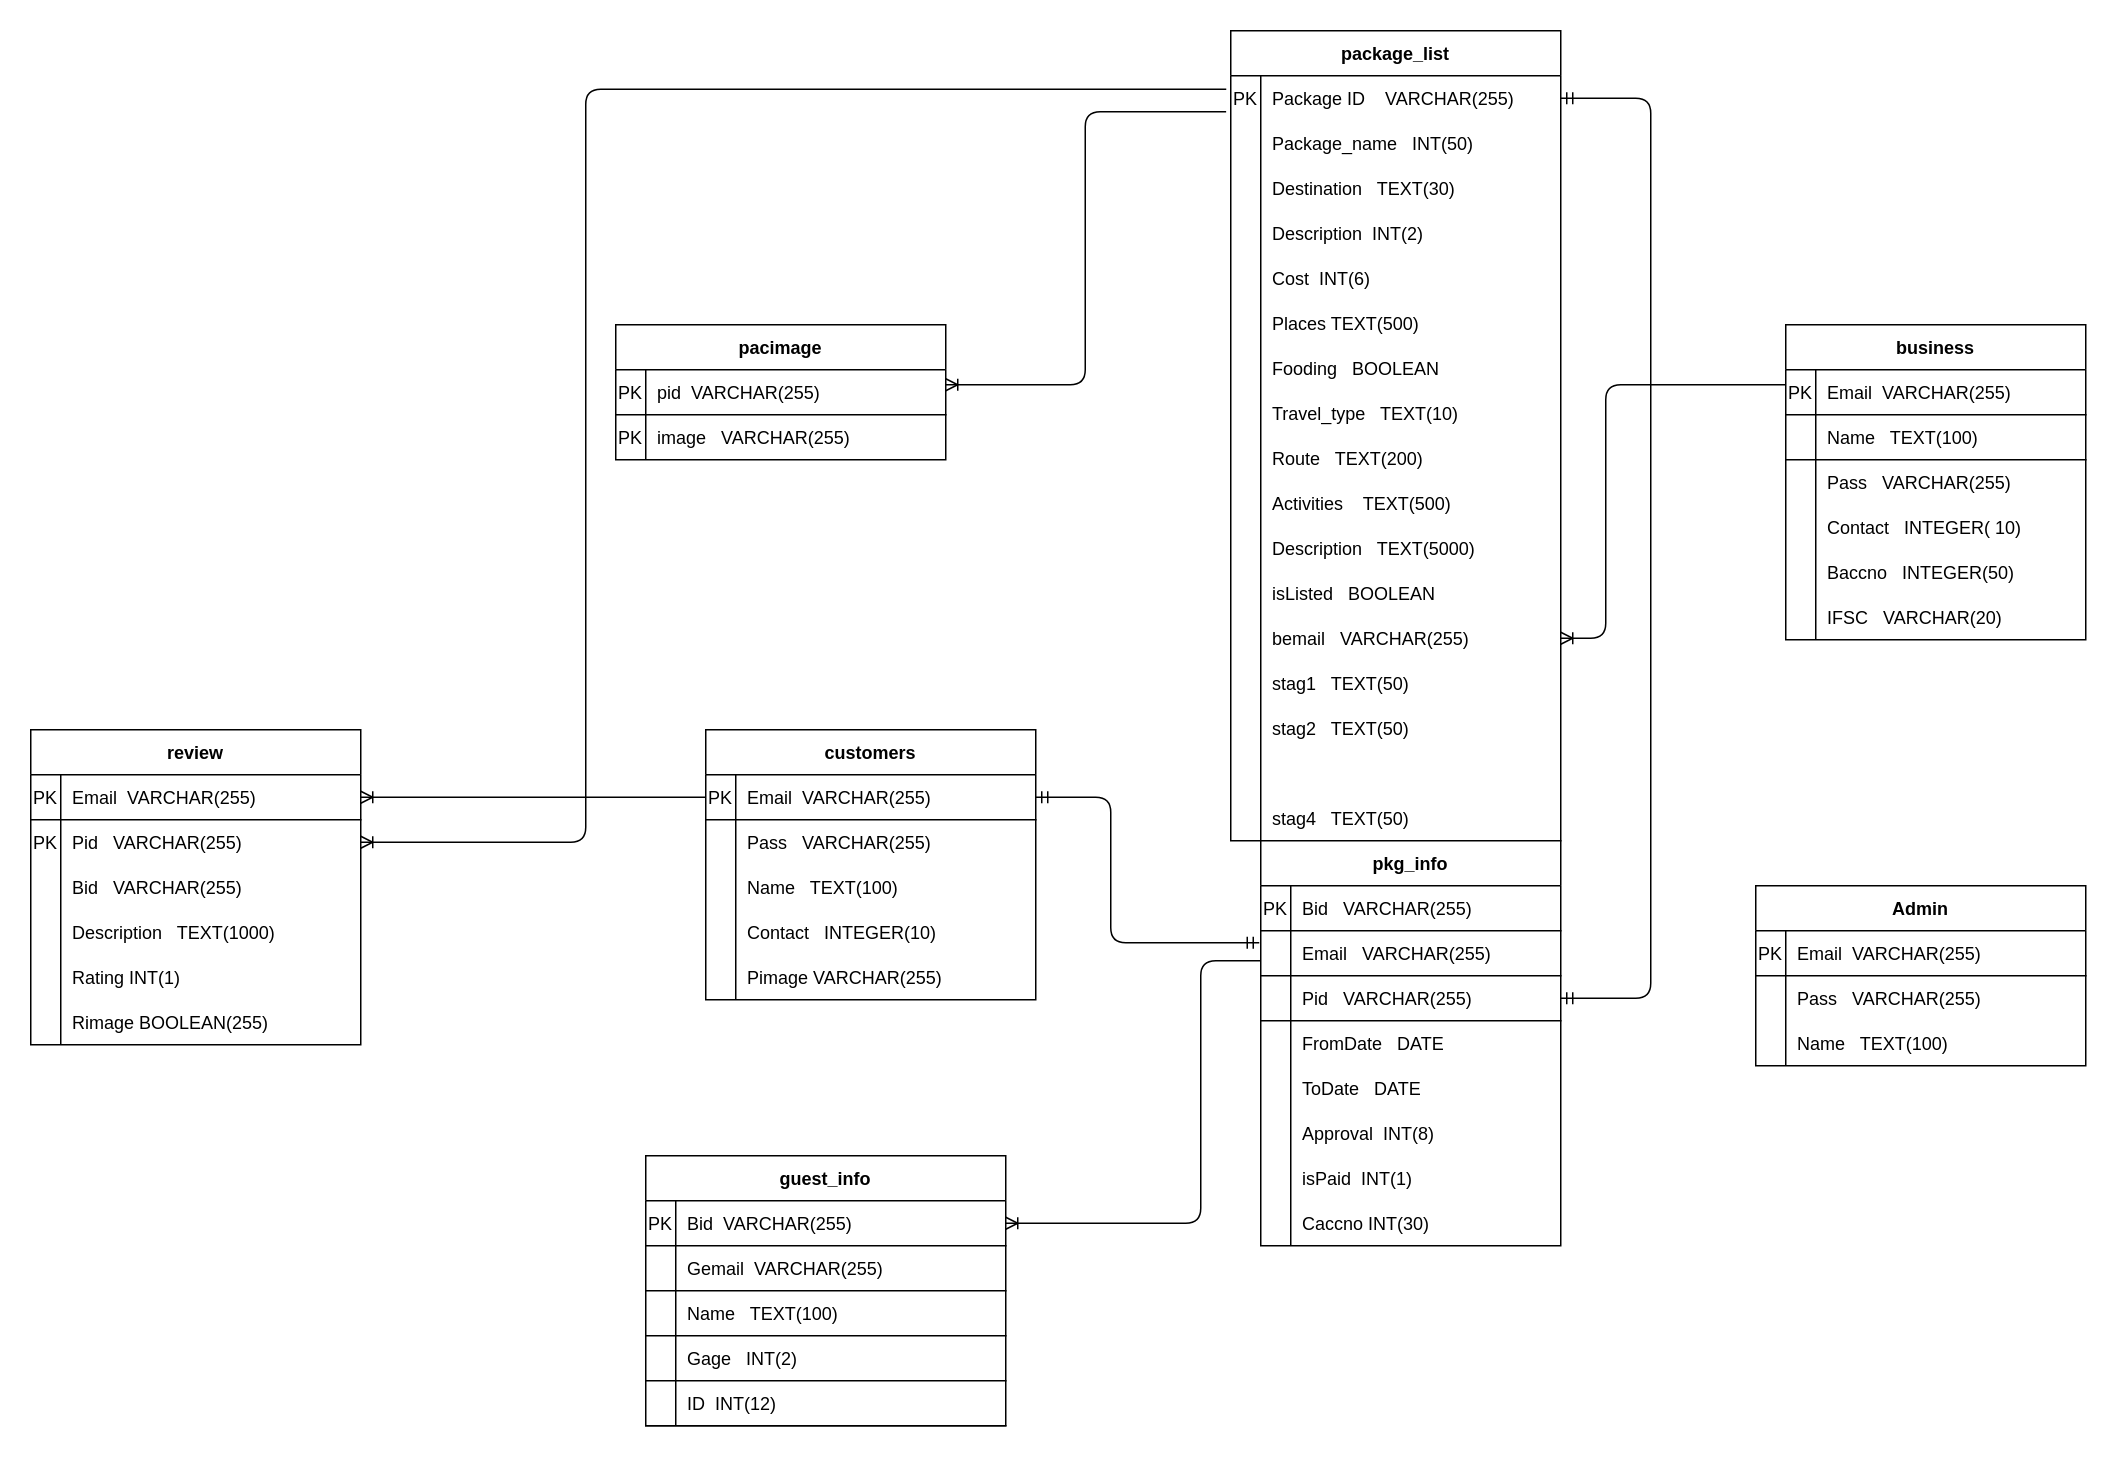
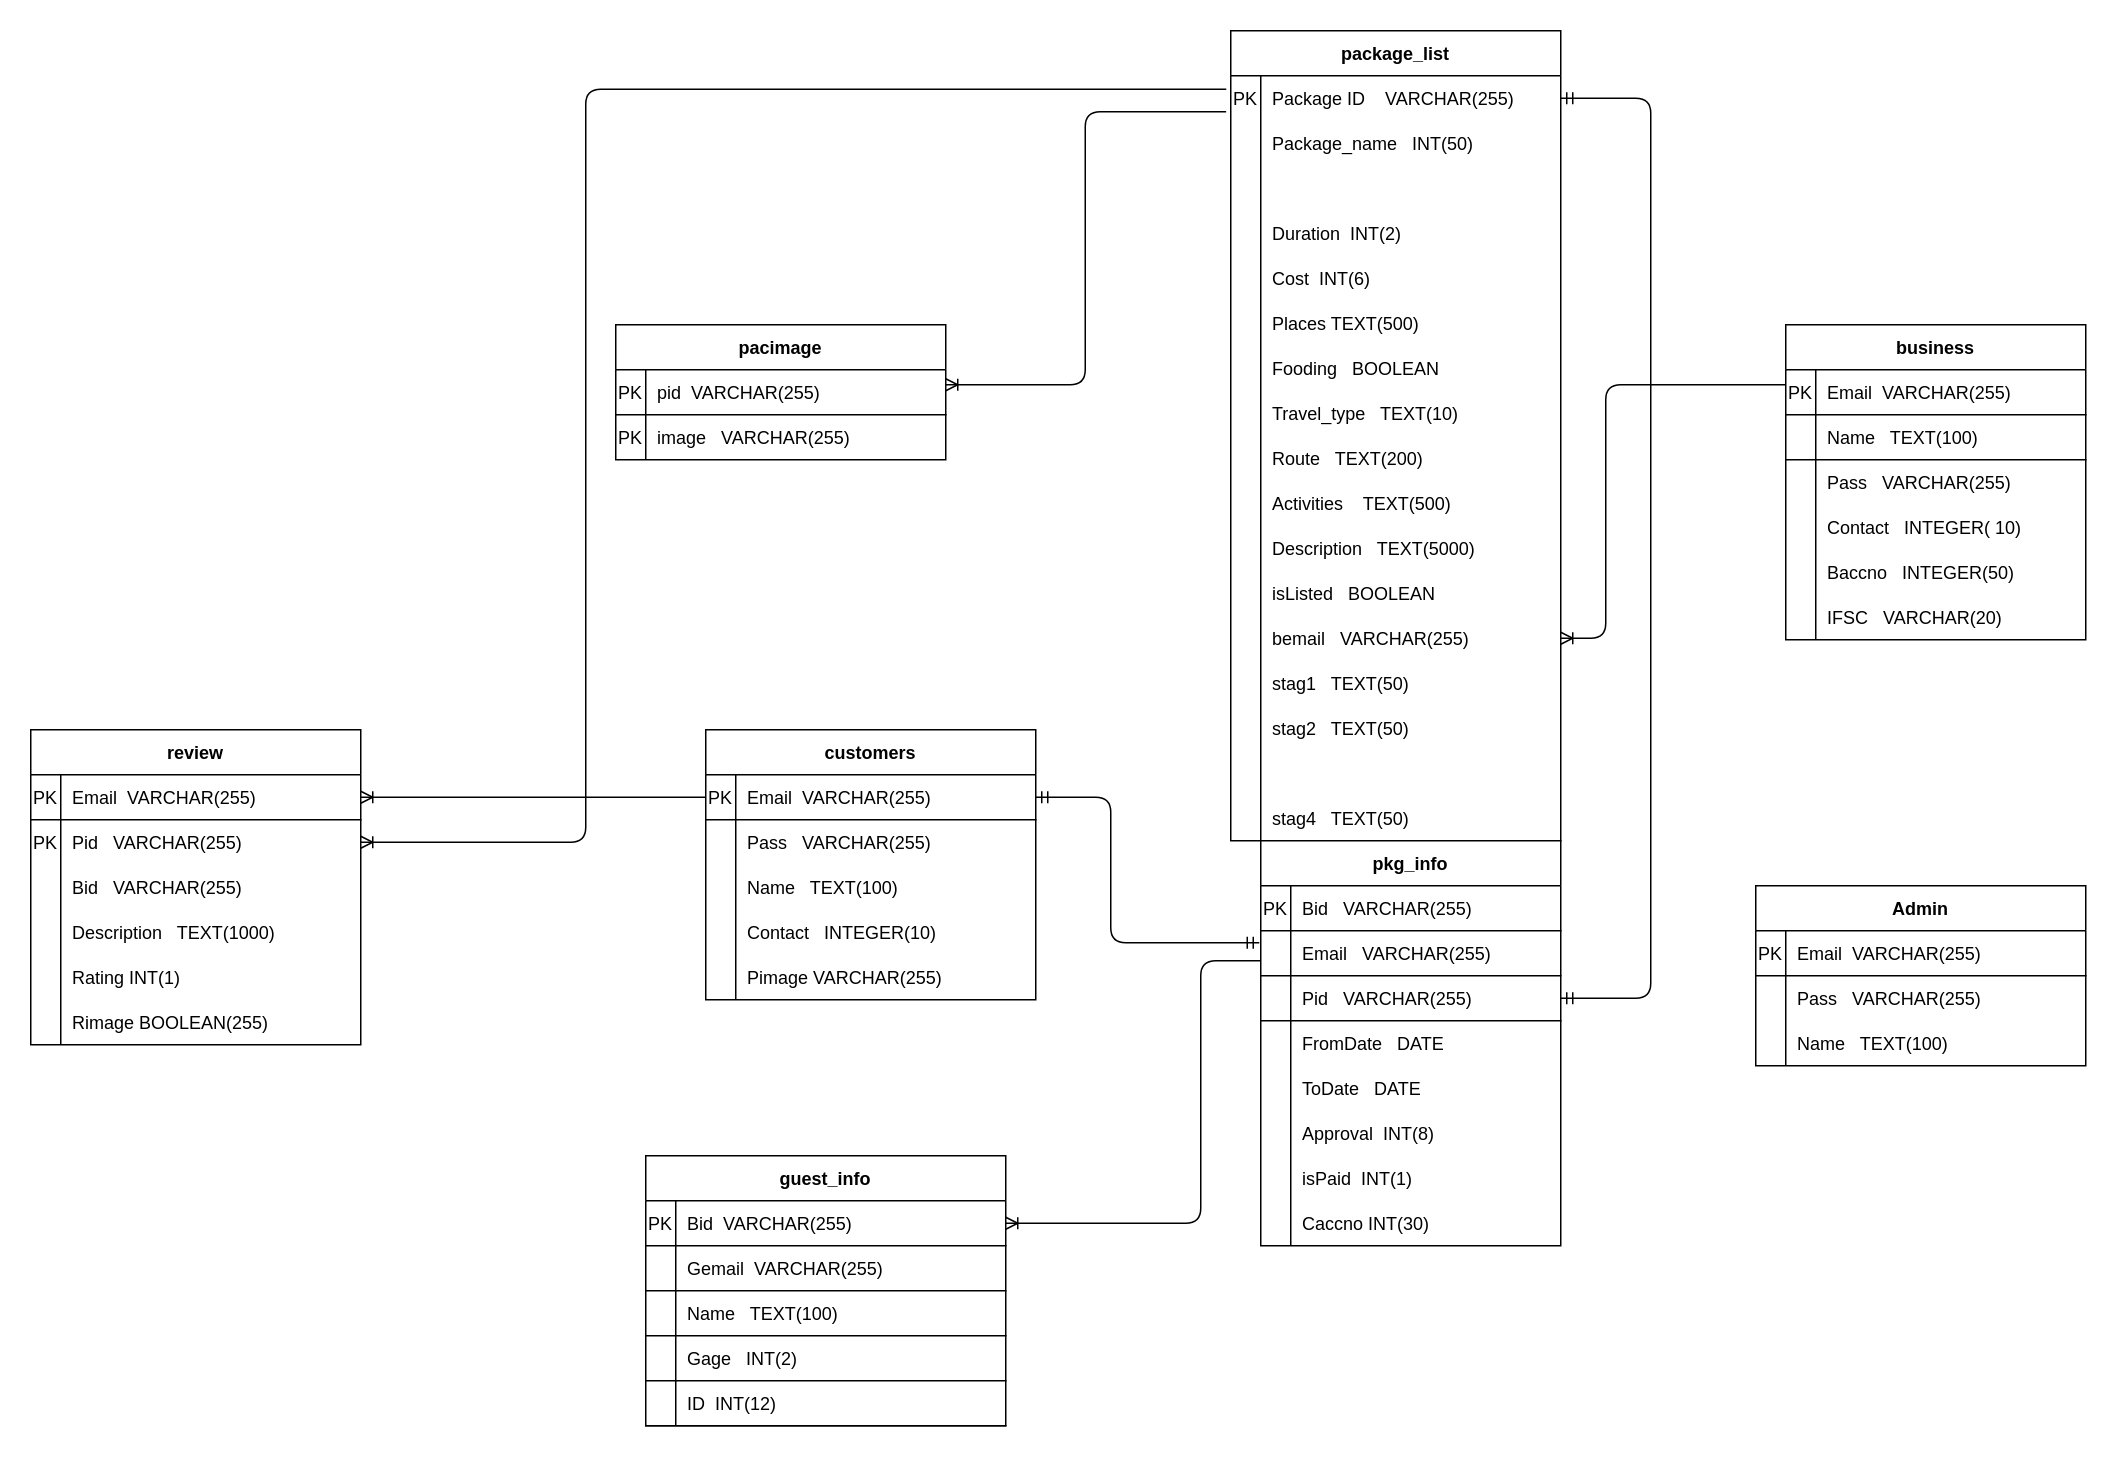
- <mxCell id="11" value="Destination   TEXT(30)" style="shape=partialRectangle;connectable=0;fillColor=none;top=0;left=0;bottom=0;right=0;align=left;spacingLeft=6;overflow=hidden;container=0;" parent="9" vertex="1"><mxGeometry x="20" width="200" height="30" as="geometry"><mxRectangle x="20" width="200" height="30" as="alternateBounds" /></mxGeometry></mxCell>
- <mxCell id="14" value="Description  INT(2)" style="shape=partialRectangle;connectable=0;top=0;left=0;bottom=0;right=0;align=left;spacingLeft=6;overflow=hidden;fillColor=none;" parent="12" vertex="1"><mxGeometry x="20" width="200" height="30" as="geometry" /></mxCell>
+ <mxCell id="14" value="Duration  INT(2)" style="shape=partialRectangle;connectable=0;top=0;left=0;bottom=0;right=0;align=left;spacingLeft=6;overflow=hidden;fillColor=none;" parent="12" vertex="1"><mxGeometry x="20" width="200" height="30" as="geometry" /></mxCell>
